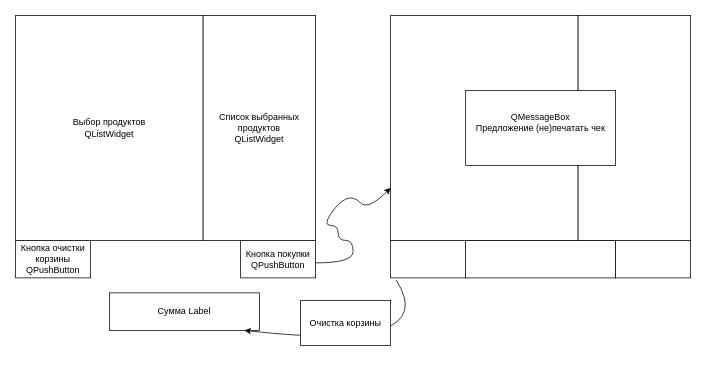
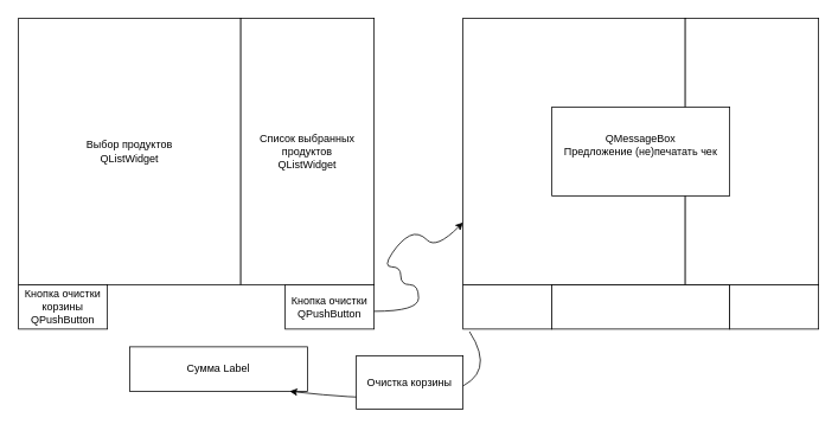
- <mxCell id="6" value="Кнопка покупки&lt;div&gt;QPushButton&lt;/div&gt;" style="rounded=0;whiteSpace=wrap;html=1;" vertex="1" parent="1"><mxGeometry x="320" y="320" width="100" height="50" as="geometry" /></mxCell>
+ <mxCell id="6" value="Кнопка очистки&lt;div&gt;QPushButton&lt;/div&gt;" style="rounded=0;whiteSpace=wrap;html=1;" vertex="1" parent="1"><mxGeometry x="320" y="320" width="100" height="50" as="geometry" /></mxCell>
